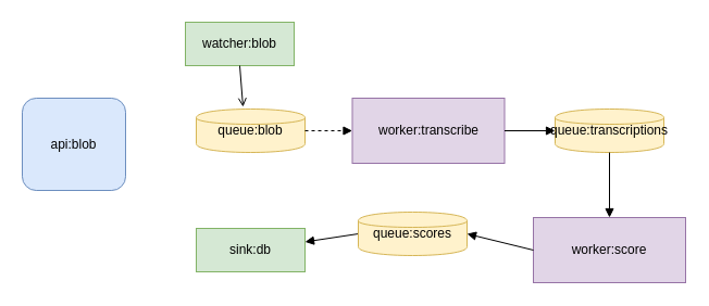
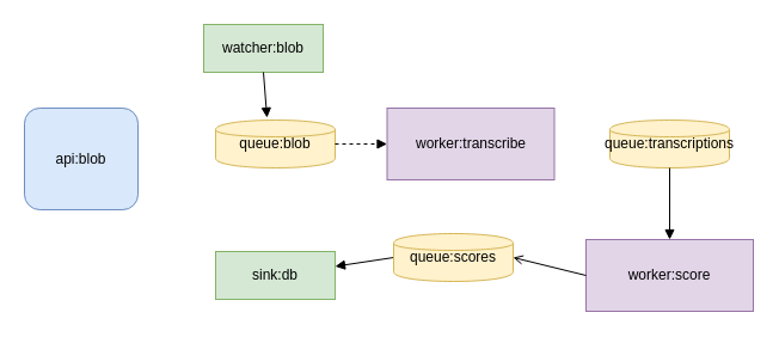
- <mxCell id="16" style="endArrow=open;html=1;strokeColor=#000000;entryX=0.43;entryY=-0.05;entryDx=0;entryDy=0;entryPerimeter=0;exitX=0.5;exitY=1;exitDx=0;exitDy=0;" edge="1" parent="1" source="15" target="3"><mxGeometry relative="1" as="geometry"><mxPoint x="160" y="80" as="sourcePoint" /><mxPoint x="200" y="80" as="targetPoint" /></mxGeometry></mxCell>
+ <mxCell id="16" style="endArrow=block;html=1;strokeColor=#000000;entryX=0.43;entryY=-0.05;entryDx=0;entryDy=0;entryPerimeter=0;exitX=0.5;exitY=1;exitDx=0;exitDy=0;" edge="1" parent="1" source="15" target="3"><mxGeometry relative="1" as="geometry"><mxPoint x="160" y="80" as="sourcePoint" /><mxPoint x="200" y="80" as="targetPoint" /></mxGeometry></mxCell>
- <mxCell id="8" style="endArrow=block;html=1;strokeColor=#000000;entryX=0;entryY=0.5;entryDx=0;entryDy=0;" parent="1" source="4" target="9" edge="1"><mxGeometry relative="1" as="geometry" /></mxCell>
- <mxCell id="13" style="endArrow=block;html=1;strokeColor=#000000;entryX=1;entryY=0.5;entryDx=0;entryDy=0;exitX=0;exitY=0.5;exitDx=0;exitDy=0;" parent="1" source="11" target="14" edge="1"><mxGeometry relative="1" as="geometry" /></mxCell>
+ <mxCell id="13" style="endArrow=open;html=1;strokeColor=#000000;entryX=1;entryY=0.5;entryDx=0;entryDy=0;exitX=0;exitY=0.5;exitDx=0;exitDy=0;" parent="1" source="11" target="14" edge="1"><mxGeometry relative="1" as="geometry" /></mxCell>
